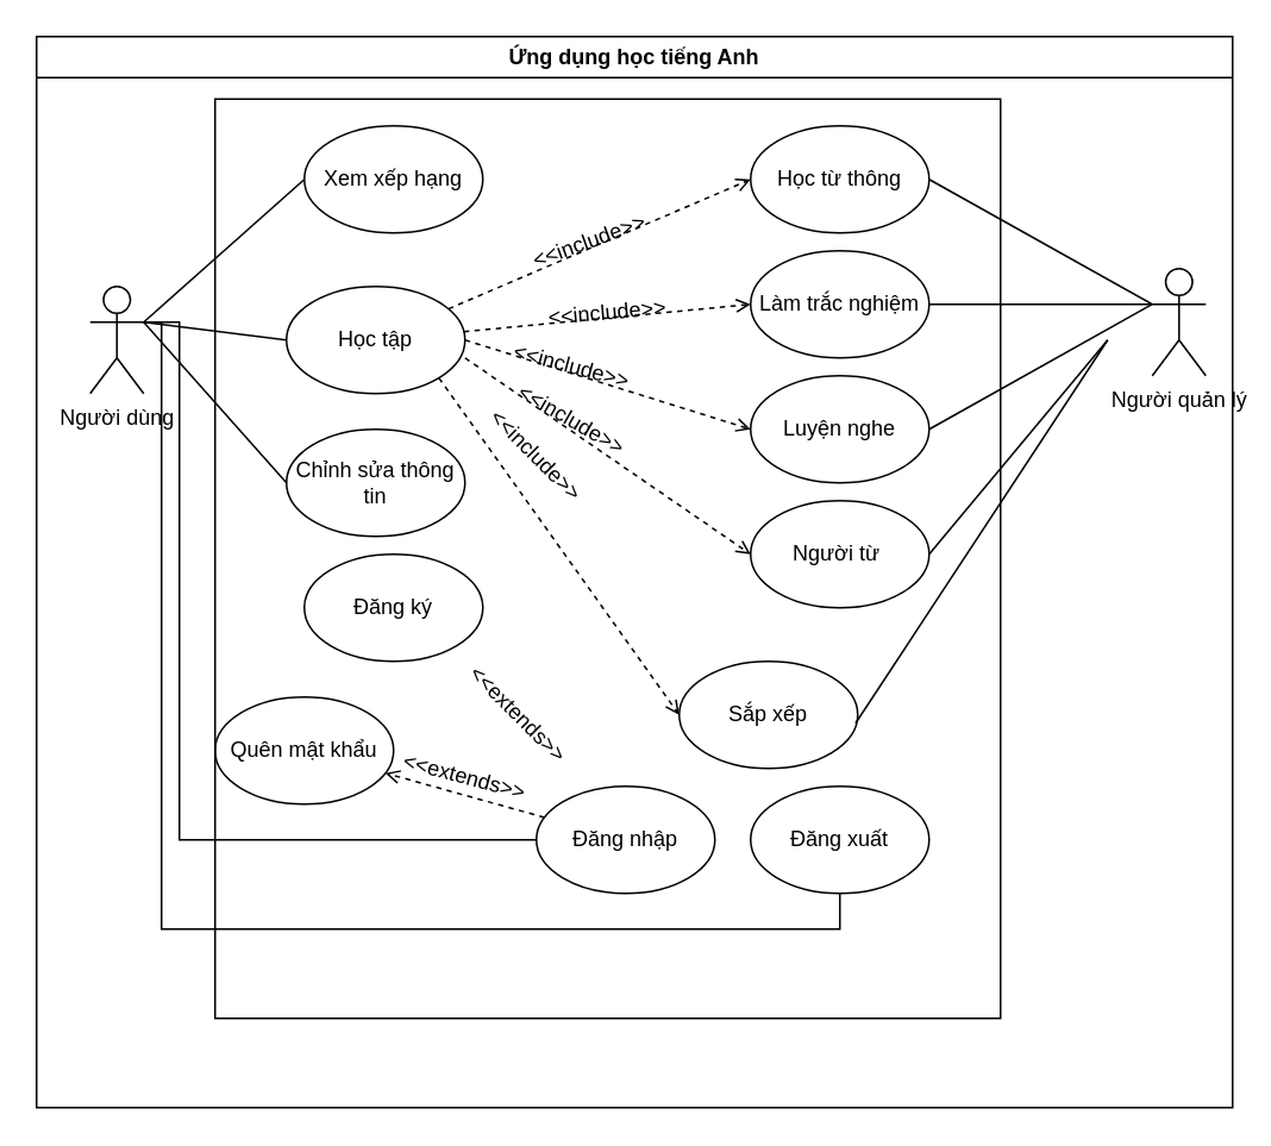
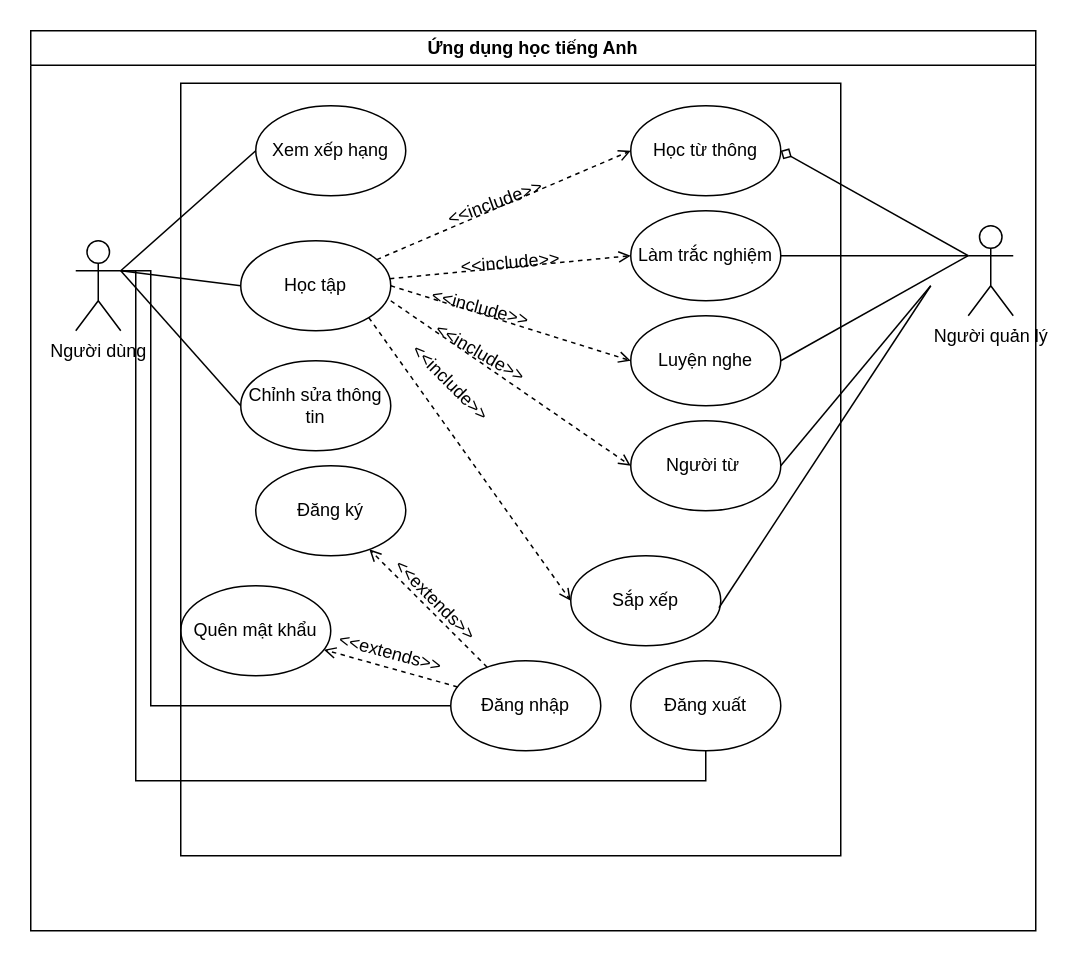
- <mxCell id="25" style="rounded=0;orthogonalLoop=1;jettySize=auto;html=1;entryX=1;entryY=0.5;entryDx=0;entryDy=0;endArrow=none;endFill=0;exitX=0;exitY=0.333;exitDx=0;exitDy=0;exitPerimeter=0;" parent="2" source="30" target="11" edge="1"><mxGeometry relative="1" as="geometry" /></mxCell>
+ <mxCell id="25" style="rounded=0;orthogonalLoop=1;jettySize=auto;html=1;entryX=1;entryY=0.5;entryDx=0;entryDy=0;endArrow=diamond;endFill=0;exitX=0;exitY=0.333;exitDx=0;exitDy=0;exitPerimeter=0;" parent="2" source="30" target="11" edge="1"><mxGeometry relative="1" as="geometry" /></mxCell>
+ <mxCell id="19" style="edgeStyle=none;rounded=0;orthogonalLoop=1;jettySize=auto;html=1;endArrow=open;endFill=0;dashed=1;" parent="2" source="21" target="32" edge="1"><mxGeometry relative="1" as="geometry" /></mxCell>
